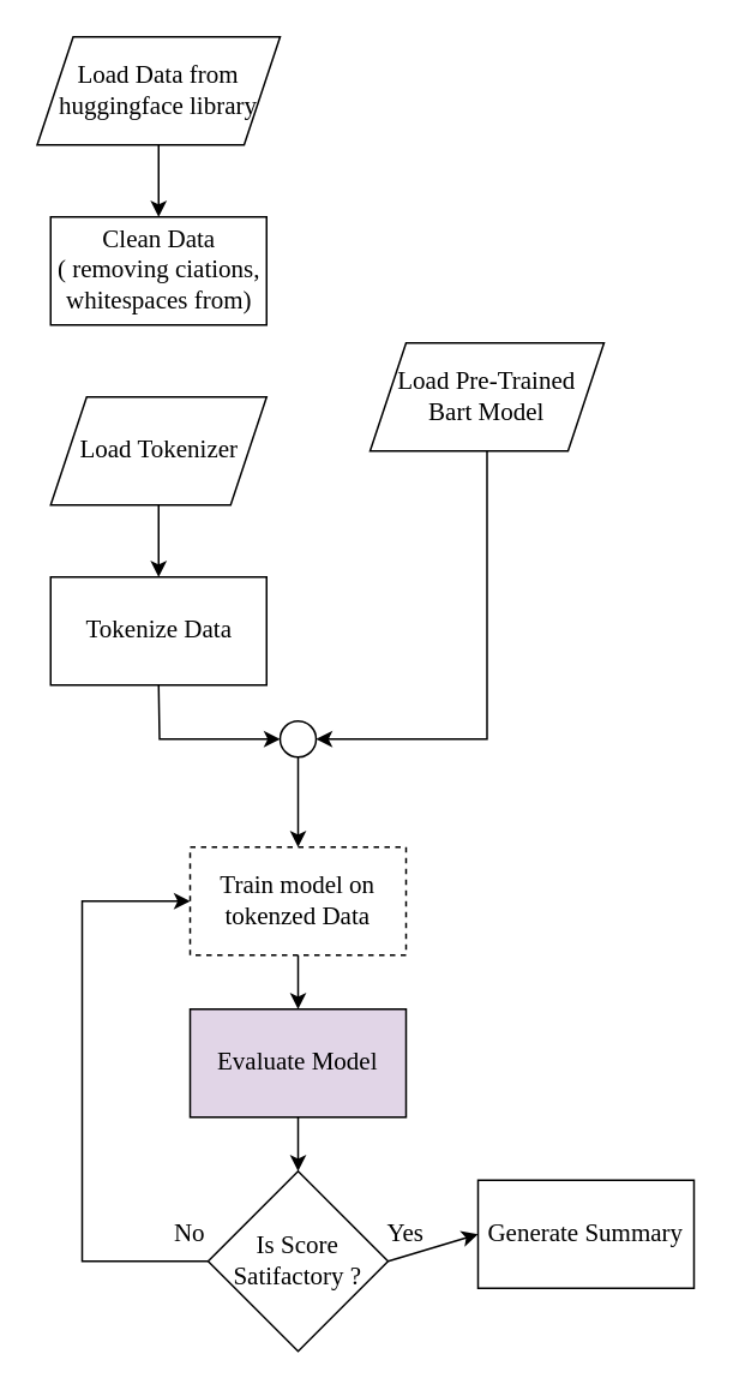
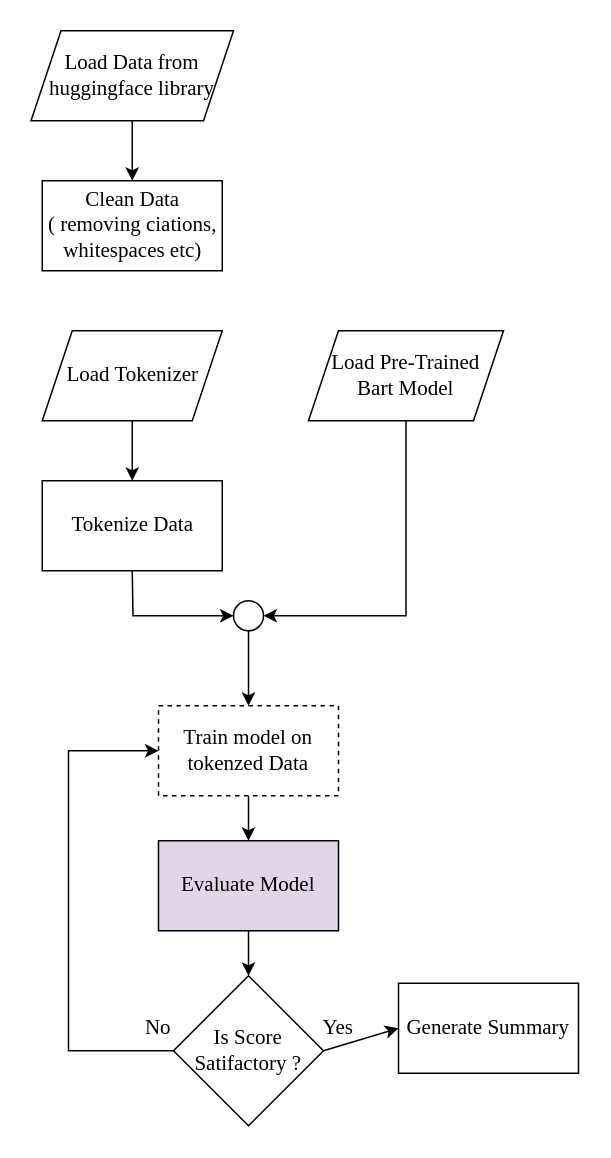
- <mxCell id="3" value="&lt;font style=&quot;font-size: 14px;&quot; face=&quot;Times New Roman&quot;&gt;Clean Data&lt;br&gt;( removing ciations, whitespaces from)&lt;/font&gt;" style="rounded=0;whiteSpace=wrap;html=1;" parent="1" vertex="1"><mxGeometry x="27.5" y="120" width="120" height="60" as="geometry" /></mxCell>
+ <mxCell id="3" value="&lt;font style=&quot;font-size: 14px;&quot; face=&quot;Times New Roman&quot;&gt;Clean Data&lt;br&gt;( removing ciations, whitespaces etc)&lt;/font&gt;" style="rounded=0;whiteSpace=wrap;html=1;" parent="1" vertex="1"><mxGeometry x="27.5" y="120" width="120" height="60" as="geometry" /></mxCell>
- <mxCell id="6" value="&lt;font face=&quot;Times New Roman&quot; style=&quot;font-size: 14px;&quot;&gt;Load Pre-Trained&lt;br&gt;Bart Model&lt;/font&gt;" style="shape=parallelogram;perimeter=parallelogramPerimeter;whiteSpace=wrap;html=1;fixedSize=1;" parent="1" vertex="1"><mxGeometry x="205" y="190" width="130" height="60" as="geometry" /></mxCell>
+ <mxCell id="6" value="&lt;font face=&quot;Times New Roman&quot; style=&quot;font-size: 14px;&quot;&gt;Load Pre-Trained&lt;br&gt;Bart Model&lt;/font&gt;" style="shape=parallelogram;perimeter=parallelogramPerimeter;whiteSpace=wrap;html=1;fixedSize=1;" parent="1" vertex="1"><mxGeometry x="205" y="220" width="130" height="60" as="geometry" /></mxCell>
